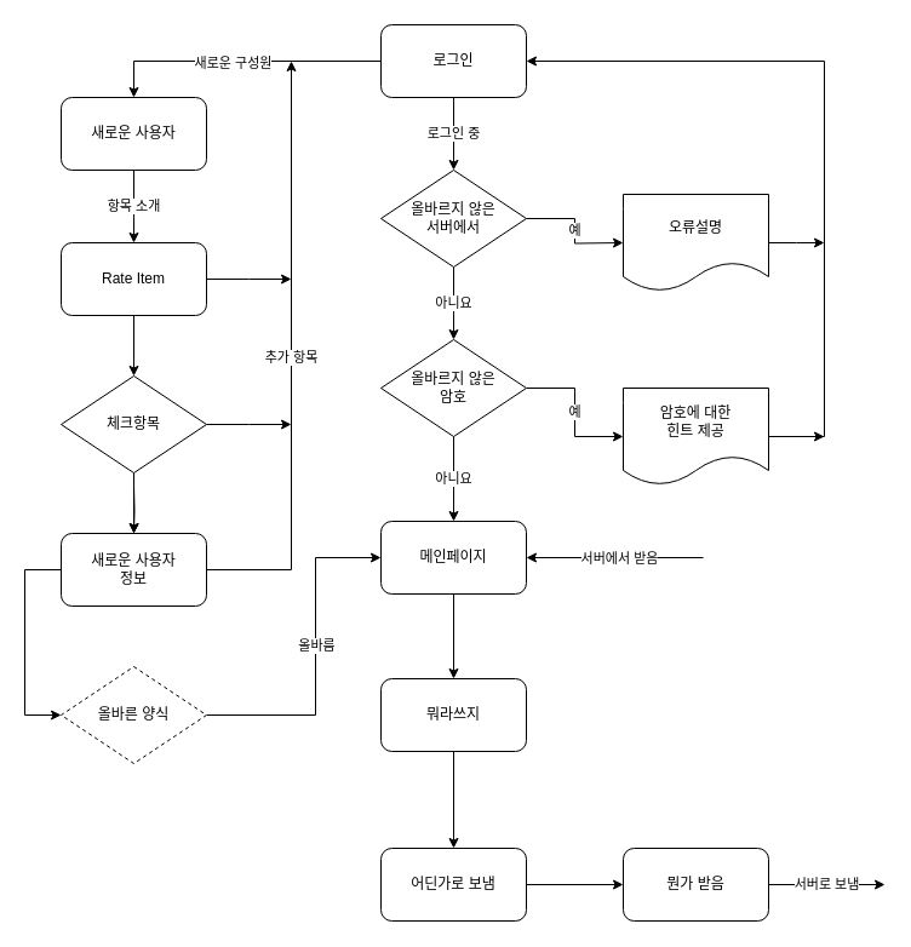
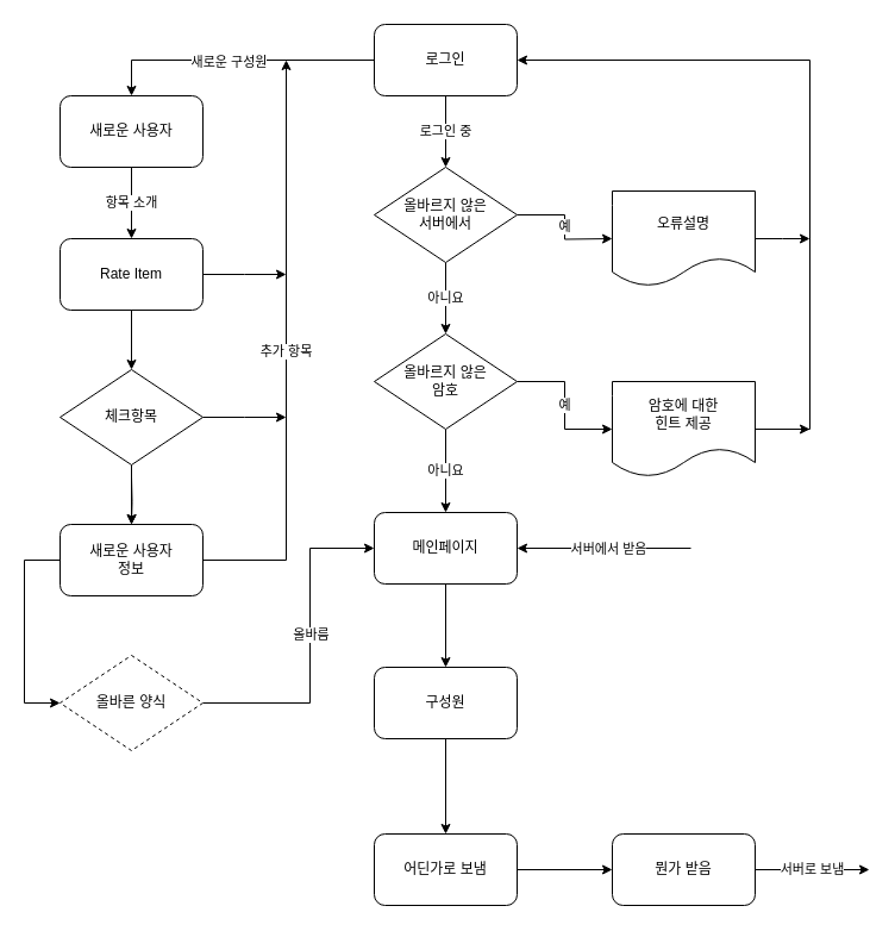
- <mxCell id="34" value="뭐라쓰지" style="whiteSpace=wrap;html=1;rounded=1;" vertex="1" parent="1"><mxGeometry x="314" y="560" width="120" height="60" as="geometry" /></mxCell>
+ <mxCell id="34" value="구성원" style="whiteSpace=wrap;html=1;rounded=1;" vertex="1" parent="1"><mxGeometry x="314" y="560" width="120" height="60" as="geometry" /></mxCell>
